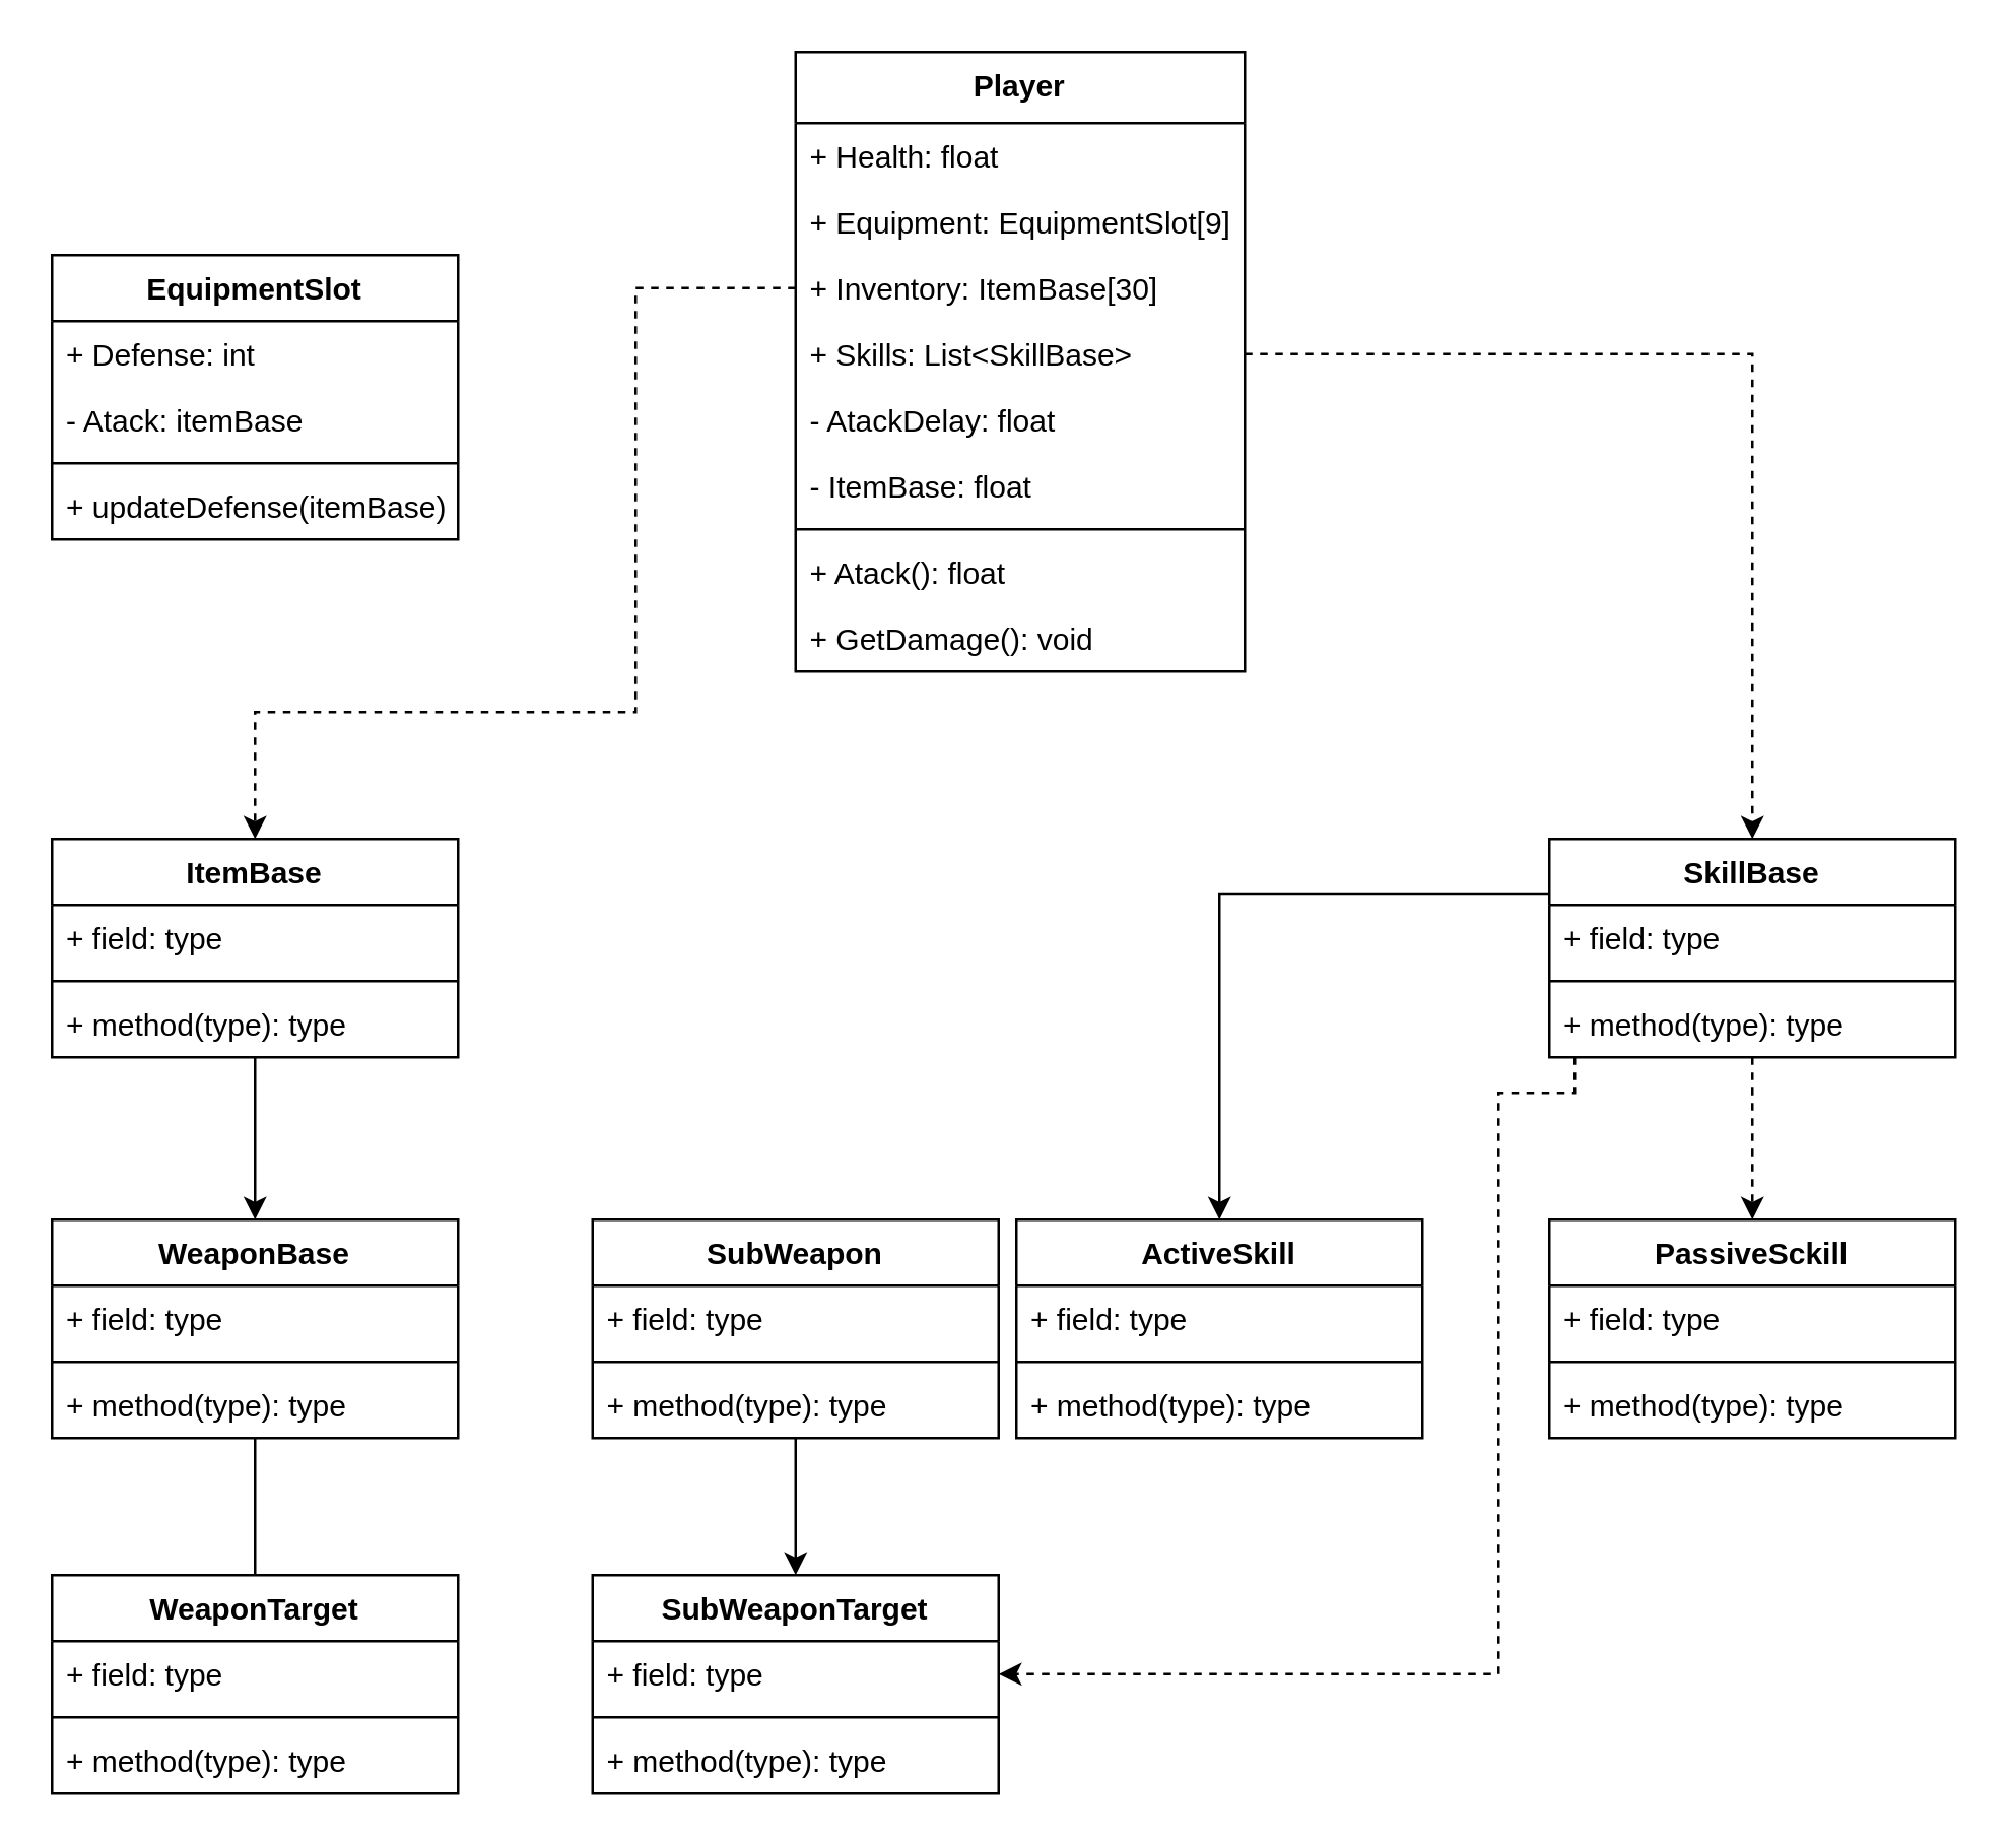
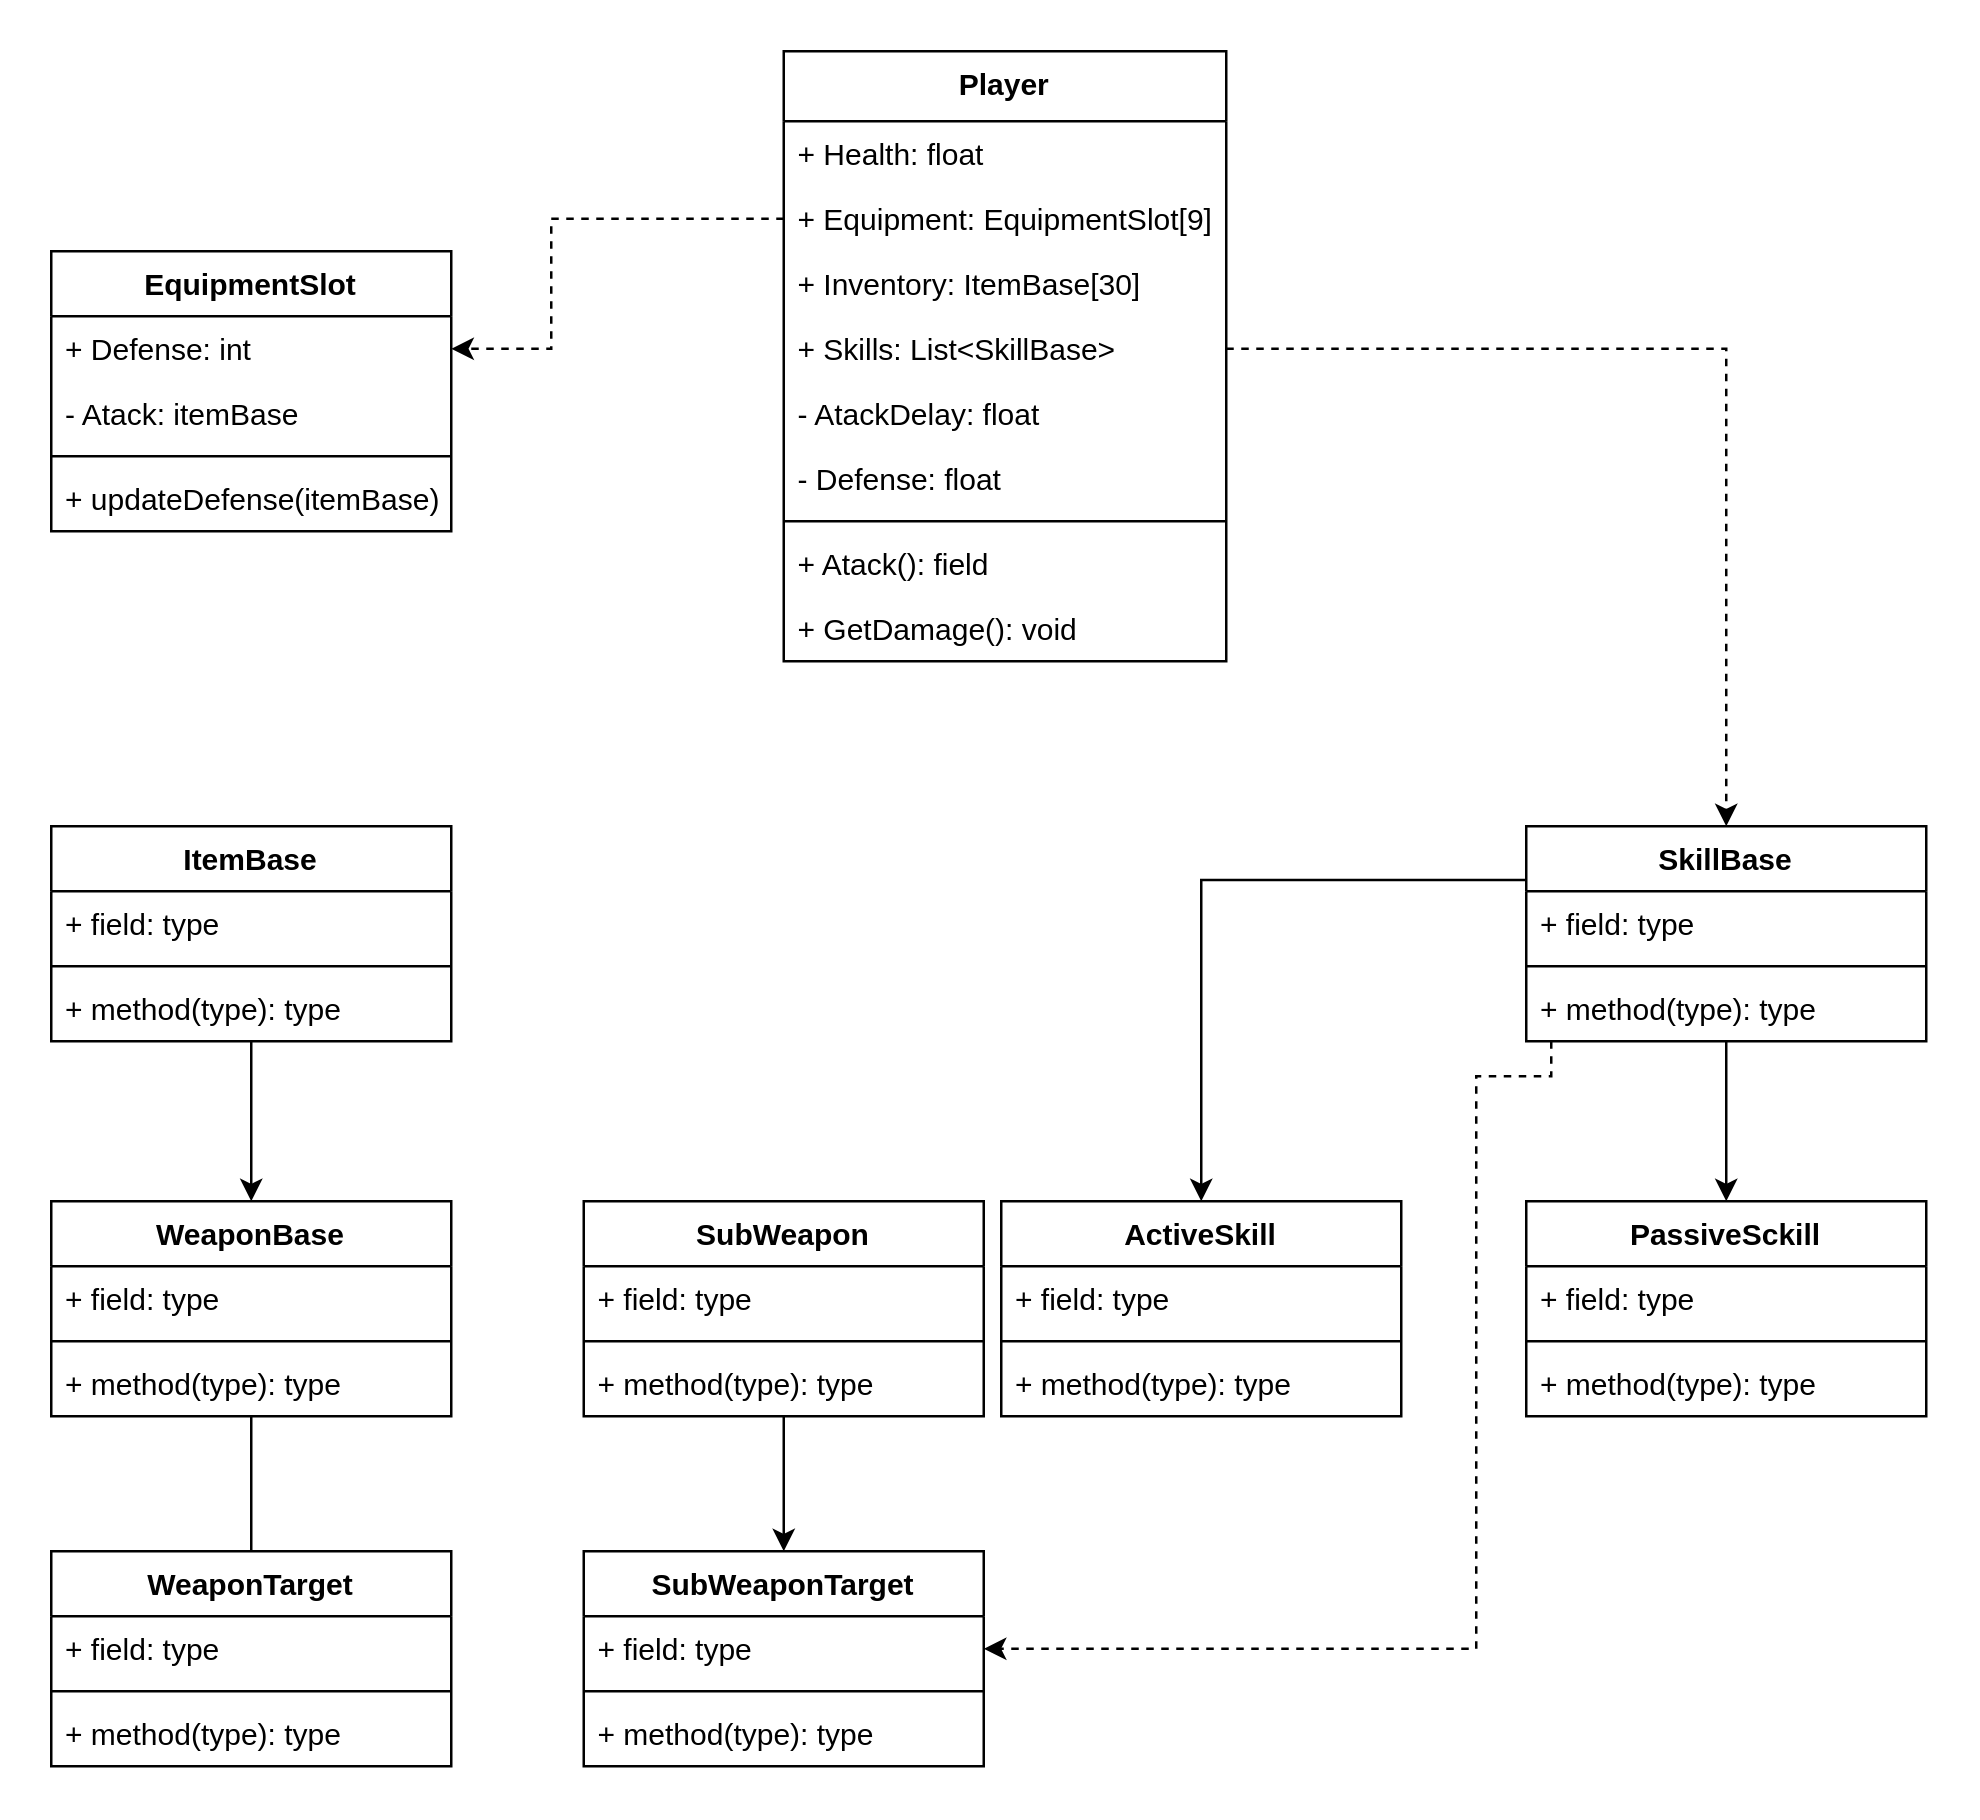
+ <mxCell id="57" style="edgeStyle=orthogonalEdgeStyle;rounded=0;orthogonalLoop=1;jettySize=auto;html=1;entryX=1;entryY=0.5;entryDx=0;entryDy=0;dashed=1;" edge="1" parent="1" source="4" target="53"><mxGeometry relative="1" as="geometry"><Array as="points"><mxPoint x="220" y="87" /><mxPoint x="220" y="139" /></Array></mxGeometry></mxCell>
- <mxCell id="8" value="- ItemBase: float" style="text;strokeColor=none;fillColor=none;align=left;verticalAlign=top;spacingLeft=4;spacingRight=4;overflow=hidden;rotatable=0;points=[[0,0.5],[1,0.5]];portConstraint=eastwest;" vertex="1" parent="2"><mxGeometry y="158" width="177" height="26" as="geometry" /></mxCell>
+ <mxCell id="8" value="- Defense: float" style="text;strokeColor=none;fillColor=none;align=left;verticalAlign=top;spacingLeft=4;spacingRight=4;overflow=hidden;rotatable=0;points=[[0,0.5],[1,0.5]];portConstraint=eastwest;" vertex="1" parent="2"><mxGeometry y="158" width="177" height="26" as="geometry" /></mxCell>
- <mxCell id="10" value="+ Atack(): float" style="text;strokeColor=none;fillColor=none;align=left;verticalAlign=top;spacingLeft=4;spacingRight=4;overflow=hidden;rotatable=0;points=[[0,0.5],[1,0.5]];portConstraint=eastwest;" parent="2" vertex="1"><mxGeometry y="192" width="177" height="26" as="geometry" /></mxCell>
+ <mxCell id="10" value="+ Atack(): field" style="text;strokeColor=none;fillColor=none;align=left;verticalAlign=top;spacingLeft=4;spacingRight=4;overflow=hidden;rotatable=0;points=[[0,0.5],[1,0.5]];portConstraint=eastwest;" parent="2" vertex="1"><mxGeometry y="192" width="177" height="26" as="geometry" /></mxCell>
- <mxCell id="17" style="edgeStyle=orthogonalEdgeStyle;rounded=0;orthogonalLoop=1;jettySize=auto;html=1;entryX=0.5;entryY=0;entryDx=0;entryDy=0;dashed=1;exitX=0;exitY=0.5;exitDx=0;exitDy=0;" parent="1" source="5" target="23" edge="1"><mxGeometry relative="1" as="geometry"><mxPoint x="190" y="140" as="sourcePoint" /><Array as="points"><mxPoint x="250" y="113" /><mxPoint x="250" y="280" /><mxPoint x="100" y="280" /></Array></mxGeometry></mxCell>
- <mxCell id="37" style="edgeStyle=orthogonalEdgeStyle;rounded=0;orthogonalLoop=1;jettySize=auto;html=1;entryX=0.5;entryY=0;entryDx=0;entryDy=0;dashed=1;" parent="1" source="38" target="48" edge="1"><mxGeometry relative="1" as="geometry" /></mxCell>
+ <mxCell id="37" style="edgeStyle=orthogonalEdgeStyle;rounded=0;orthogonalLoop=1;jettySize=auto;html=1;entryX=0.5;entryY=0;entryDx=0;entryDy=0;" parent="1" source="38" target="48" edge="1"><mxGeometry relative="1" as="geometry" /></mxCell>
